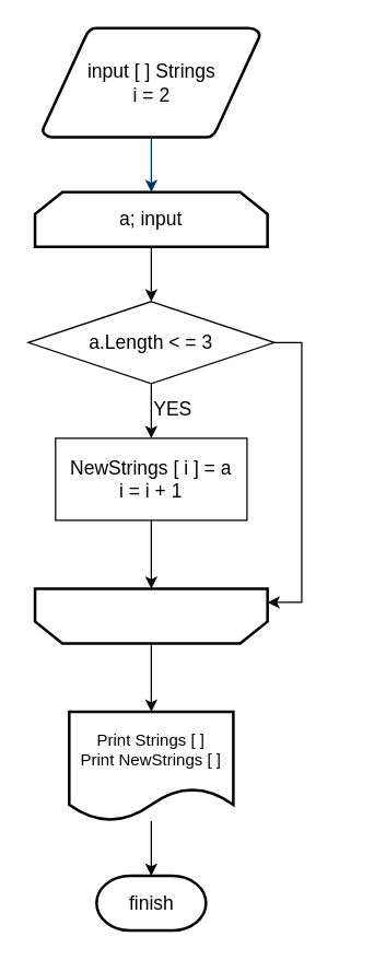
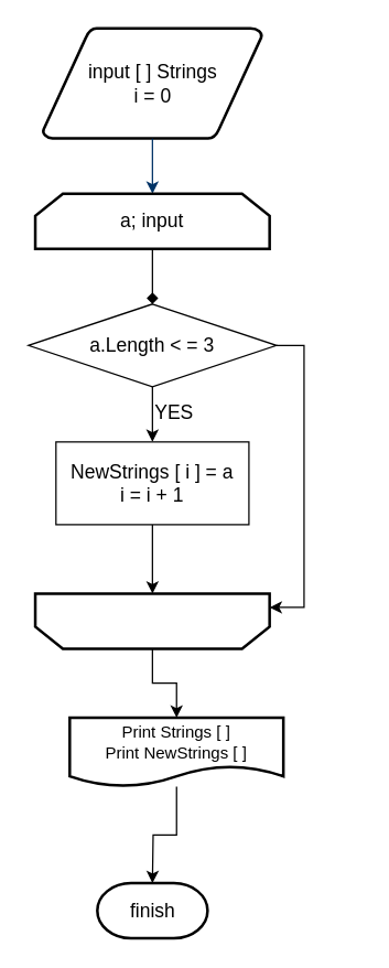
- <mxCell id="2" value="&lt;font style=&quot;font-size: 14px;&quot;&gt;input [ ] Strings&lt;/font&gt;&lt;div&gt;&lt;font style=&quot;font-size: 14px;&quot;&gt;i = 2&lt;/font&gt;&lt;/div&gt;" style="shape=mxgraph.flowchart.data;strokeWidth=2;gradientColor=none;gradientDirection=north;fontStyle=0;html=1;" parent="1" vertex="1"><mxGeometry x="30.5" y="20" width="159" height="80" as="geometry" /></mxCell>
+ <mxCell id="2" value="&lt;font style=&quot;font-size: 14px;&quot;&gt;input [ ] Strings&lt;/font&gt;&lt;div&gt;&lt;font style=&quot;font-size: 14px;&quot;&gt;i = 0&lt;/font&gt;&lt;/div&gt;" style="shape=mxgraph.flowchart.data;strokeWidth=2;gradientColor=none;gradientDirection=north;fontStyle=0;html=1;" parent="1" vertex="1"><mxGeometry x="30.5" y="20" width="159" height="80" as="geometry" /></mxCell>
- <mxCell id="8" style="edgeStyle=orthogonalEdgeStyle;rounded=0;orthogonalLoop=1;jettySize=auto;html=1;exitX=0.5;exitY=1;exitDx=0;exitDy=0;entryX=0.5;entryY=0;entryDx=0;entryDy=0;entryPerimeter=0;" edge="1" parent="1" source="4" target="7"><mxGeometry relative="1" as="geometry" /></mxCell>
+ <mxCell id="8" style="edgeStyle=orthogonalEdgeStyle;rounded=0;orthogonalLoop=1;jettySize=auto;html=1;exitX=0.5;exitY=1;exitDx=0;exitDy=0;entryX=0.5;entryY=0;entryDx=0;entryDy=0;entryPerimeter=0;endArrow=diamond;" edge="1" parent="1" source="4" target="7"><mxGeometry relative="1" as="geometry" /></mxCell>
- <mxCell id="14" value="Print Strings [ ]&lt;div&gt;Print NewStrings [ ]&lt;/div&gt;" style="shape=document;whiteSpace=wrap;html=1;boundedLbl=1;strokeWidth=2;" vertex="1" parent="1"><mxGeometry x="50" y="520" width="120" height="80" as="geometry" /></mxCell>
+ <mxCell id="14" value="Print Strings [ ]&lt;div&gt;Print NewStrings [ ]&lt;/div&gt;" style="shape=document;whiteSpace=wrap;html=1;boundedLbl=1;strokeWidth=2;" vertex="1" parent="1"><mxGeometry x="50" y="520" width="155" height="50" as="geometry" /></mxCell>
